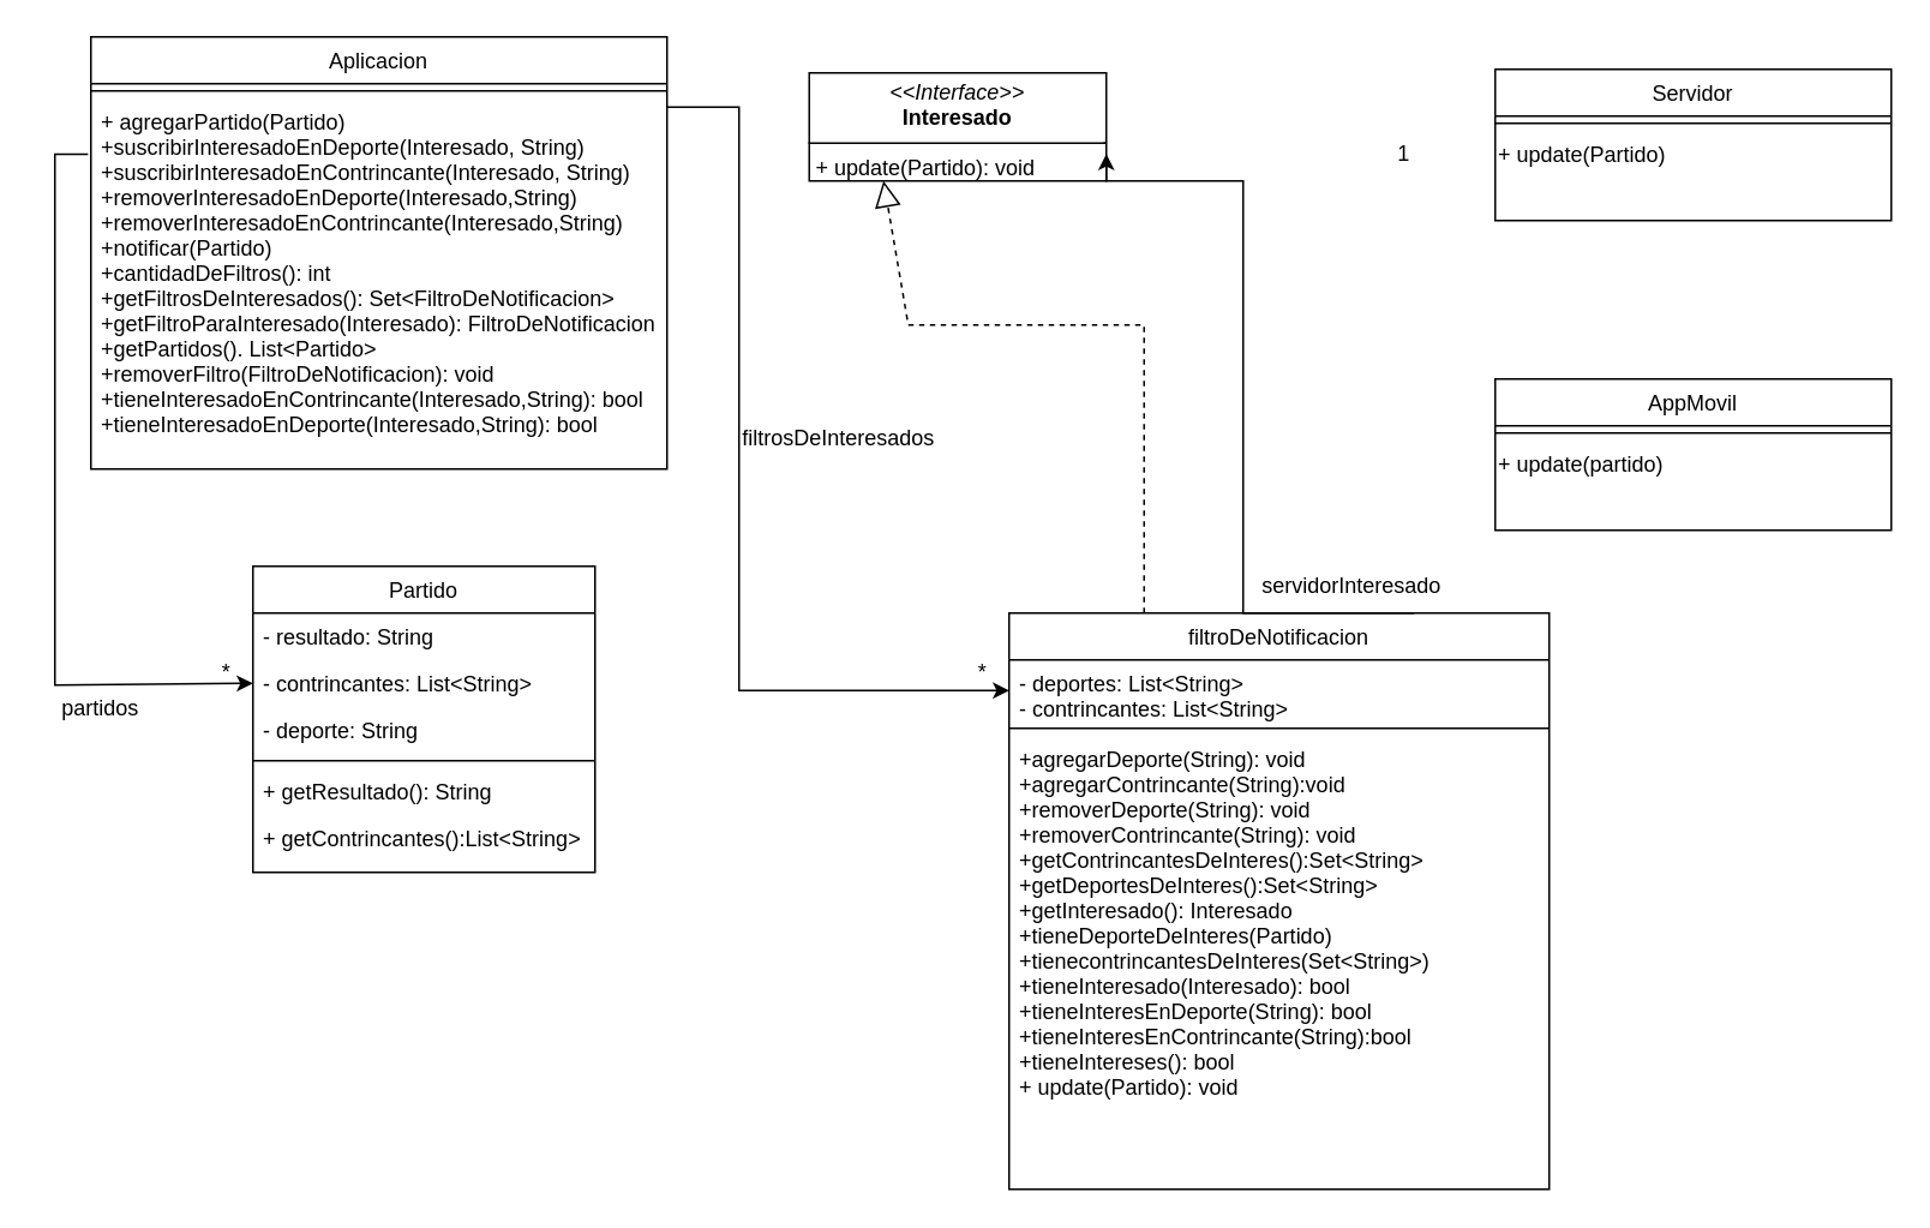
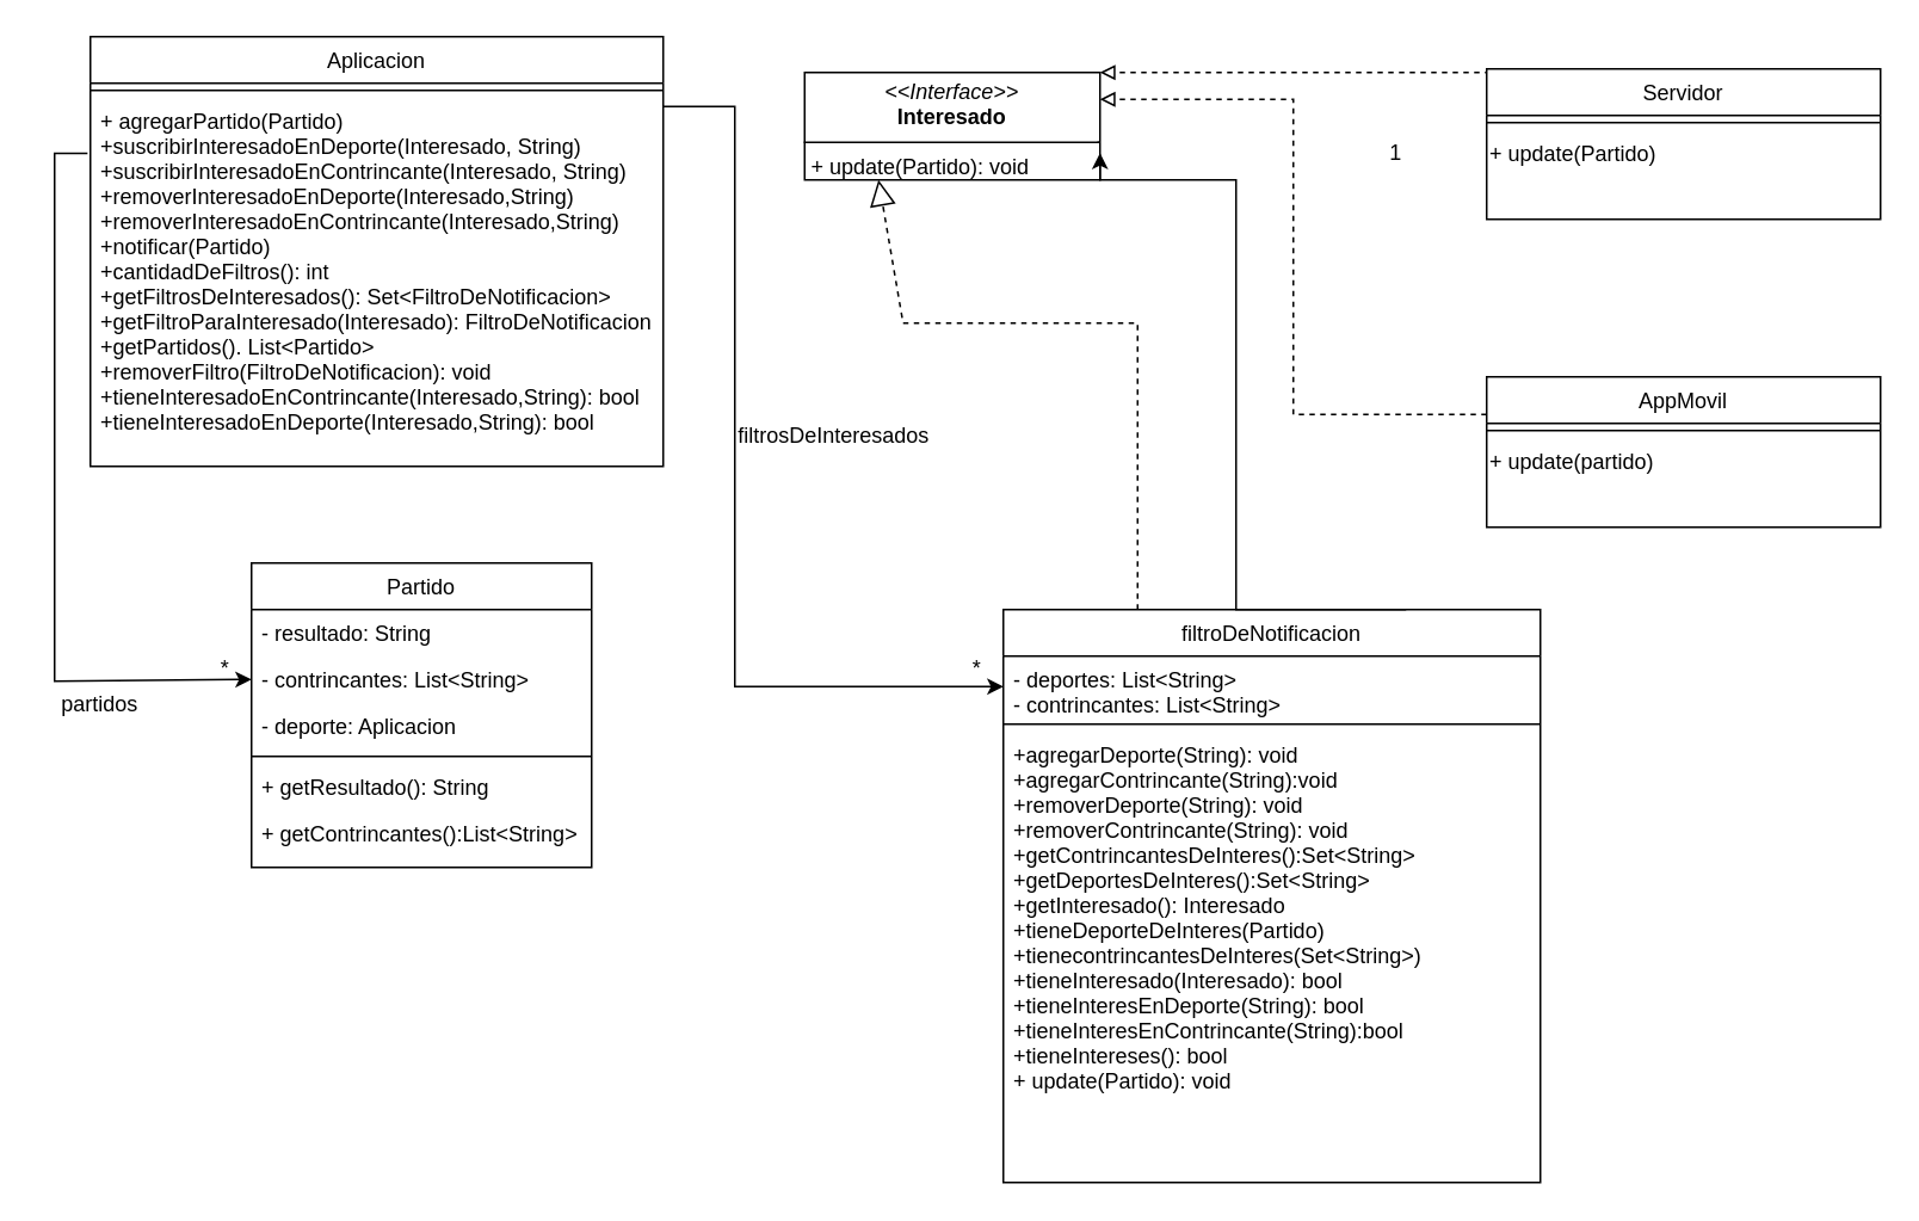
+ <mxCell id="27" style="edgeStyle=orthogonalEdgeStyle;rounded=0;orthogonalLoop=1;jettySize=auto;html=1;exitX=0;exitY=0;exitDx=0;exitDy=0;entryX=1;entryY=0;entryDx=0;entryDy=0;dashed=1;endArrow=block;endFill=0;" edge="1" parent="1" source="28" target="16"><mxGeometry relative="1" as="geometry"><Array as="points"><mxPoint x="830" y="40" /></Array></mxGeometry></mxCell>
+ <mxCell id="31" style="edgeStyle=orthogonalEdgeStyle;rounded=0;orthogonalLoop=1;jettySize=auto;html=1;exitX=0;exitY=0.25;exitDx=0;exitDy=0;entryX=1;entryY=0.25;entryDx=0;entryDy=0;endArrow=block;endFill=0;dashed=1;" edge="1" parent="1" source="32" target="16"><mxGeometry relative="1" as="geometry" /></mxCell>
- <mxCell id="23" value="servidorInteresado" style="text;html=1;align=center;verticalAlign=middle;resizable=0;points=[];autosize=1;strokeColor=none;fillColor=none;" parent="1" vertex="1"><mxGeometry x="690" y="310" width="120" height="30" as="geometry" /></mxCell>
- <mxCell id="12" value="- deporte: String" style="text;align=left;verticalAlign=top;spacingLeft=4;spacingRight=4;overflow=hidden;rotatable=0;points=[[0,0.5],[1,0.5]];portConstraint=eastwest;rounded=0;shadow=0;html=0;" parent="9" vertex="1"><mxGeometry y="78" width="190" height="26" as="geometry" /></mxCell>
+ <mxCell id="12" value="- deporte: Aplicacion" style="text;align=left;verticalAlign=top;spacingLeft=4;spacingRight=4;overflow=hidden;rotatable=0;points=[[0,0.5],[1,0.5]];portConstraint=eastwest;rounded=0;shadow=0;html=0;" parent="9" vertex="1"><mxGeometry y="78" width="190" height="26" as="geometry" /></mxCell>
